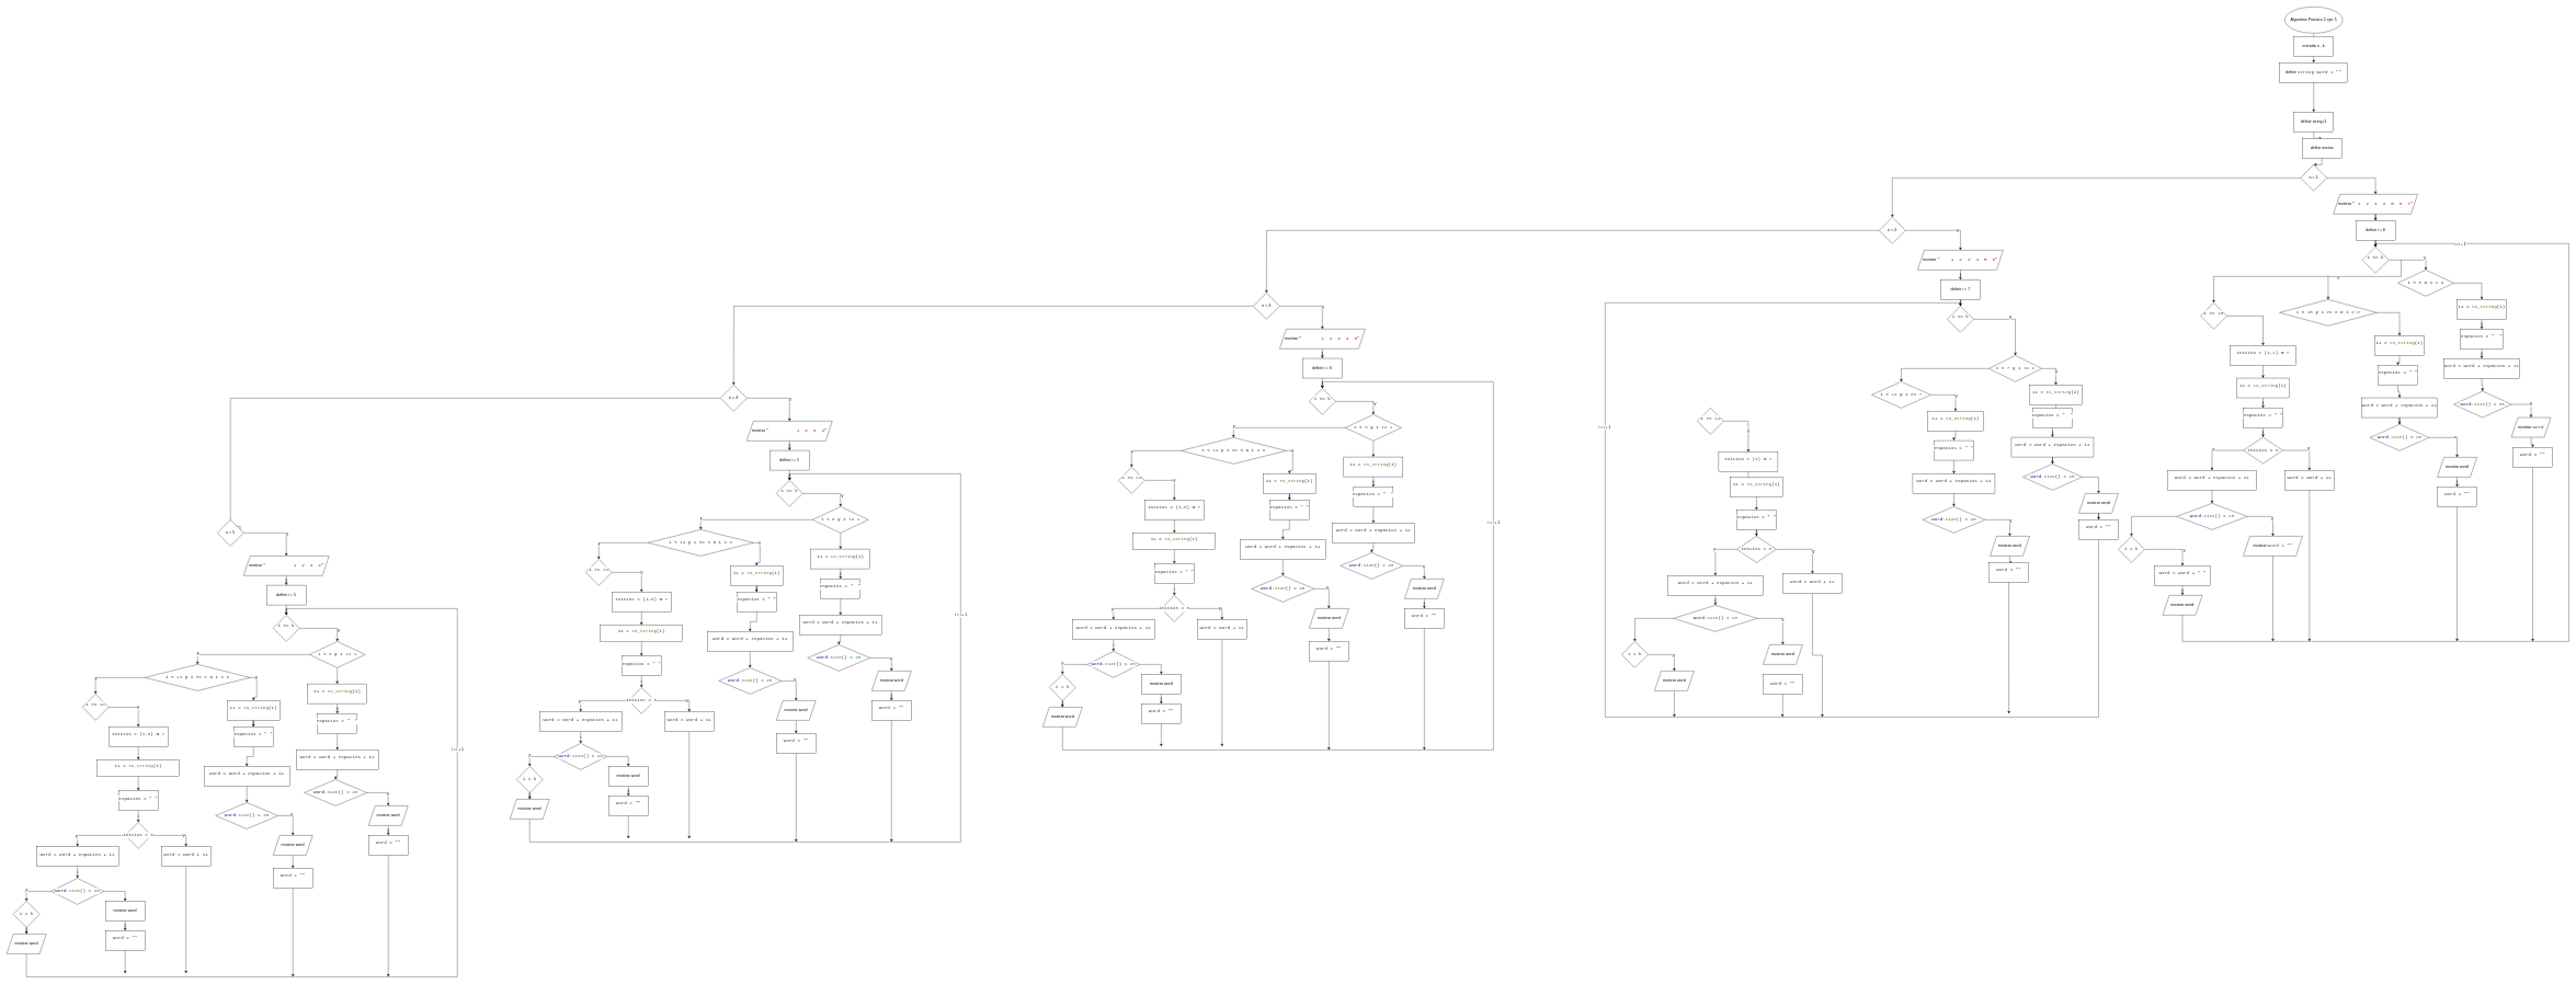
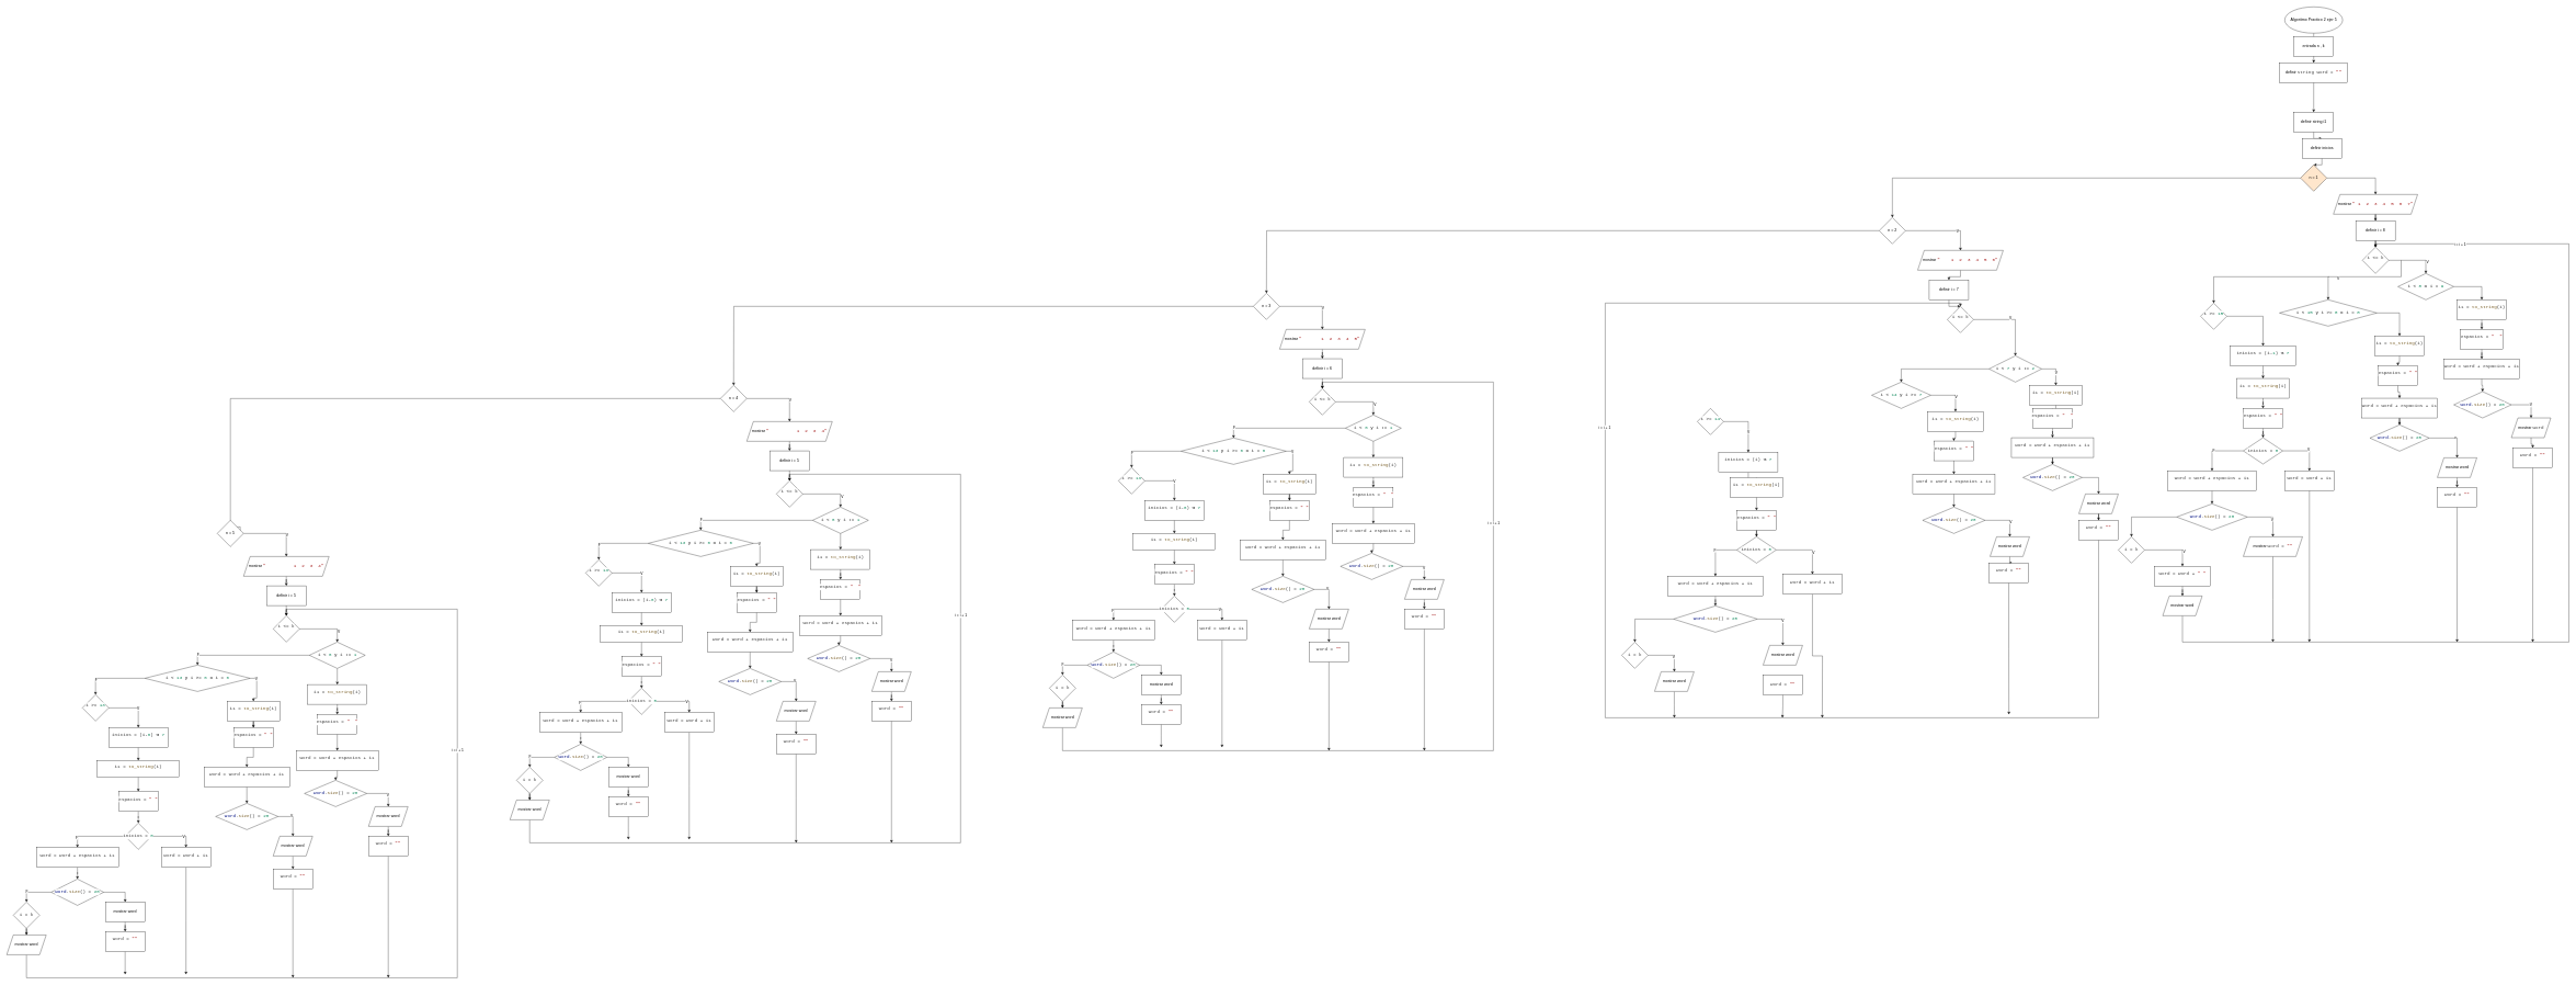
- <mxCell id="12" value="n = 1" style="rhombus;whiteSpace=wrap;html=1;" vertex="1" parent="1"><mxGeometry x="6994" y="500" width="80" height="80" as="geometry" /></mxCell>
+ <mxCell id="12" value="n = 1" style="rhombus;whiteSpace=wrap;html=1;fillColor=#ffe6cc;" vertex="1" parent="1"><mxGeometry x="6994" y="500" width="80" height="80" as="geometry" /></mxCell>
- <mxCell id="22" value="&lt;br&gt;&lt;div style=&quot;background-color: rgb(255, 255, 255); font-family: Consolas, &amp;quot;Courier New&amp;quot;, monospace; font-weight: normal; font-size: 14px; line-height: 19px; white-space: pre;&quot;&gt;&lt;div style=&quot;&quot;&gt;&lt;span style=&quot;color: rgb(59, 59, 59);&quot;&gt;i &lt;/span&gt;&lt;span style=&quot;color: rgb(0, 0, 0);&quot;&gt;&amp;lt;&lt;/span&gt;&lt;span style=&quot;color: rgb(59, 59, 59);&quot;&gt; &lt;/span&gt;&lt;span style=&quot;color: rgb(9, 134, 88);&quot;&gt;8&lt;/span&gt;&lt;span style=&quot;color: rgb(59, 59, 59);&quot;&gt; &lt;/span&gt;o&lt;span style=&quot;color: rgb(59, 59, 59);&quot;&gt; i &lt;/span&gt;&lt;span style=&quot;color: rgb(0, 0, 0);&quot;&gt;=&lt;/span&gt;&lt;span style=&quot;color: rgb(59, 59, 59);&quot;&gt; &lt;/span&gt;&lt;span style=&quot;color: rgb(9, 134, 88);&quot;&gt;9&lt;/span&gt;&lt;/div&gt;&lt;/div&gt;&lt;div&gt;&lt;br/&gt;&lt;/div&gt;" style="rhombus;whiteSpace=wrap;html=1;" vertex="1" parent="1"><mxGeometry x="7290" y="820" width="170" height="80" as="geometry" /></mxCell>
+ <mxCell id="22" value="&lt;br&gt;&lt;div style=&quot;background-color: rgb(255, 255, 255); font-family: Consolas, &amp;quot;Courier New&amp;quot;, monospace; font-weight: normal; font-size: 14px; line-height: 19px; white-space: pre;&quot;&gt;&lt;div style=&quot;&quot;&gt;&lt;span style=&quot;color: rgb(59, 59, 59);&quot;&gt;i &lt;/span&gt;&lt;span style=&quot;color: rgb(0, 0, 0);&quot;&gt;&amp;lt;&lt;/span&gt;&lt;span style=&quot;color: rgb(59, 59, 59);&quot;&gt; &lt;/span&gt;&lt;span style=&quot;color: rgb(9, 134, 88);&quot;&gt;8&lt;/span&gt;&lt;span style=&quot;color: rgb(59, 59, 59);&quot;&gt; &lt;/span&gt;o&lt;span style=&quot;color: rgb(59, 59, 59);&quot;&gt; i &lt;/span&gt;&lt;span style=&quot;color: rgb(0, 0, 0);&quot;&gt;=&lt;/span&gt;&lt;span style=&quot;color: rgb(59, 59, 59);&quot;&gt; &lt;/span&gt;&lt;span style=&quot;color: rgb(9, 134, 88);&quot;&gt;9&lt;/span&gt;&lt;/div&gt;&lt;/div&gt;&lt;div&gt;&lt;br/&gt;&lt;/div&gt;" style="rhombus;whiteSpace=wrap;html=1;" vertex="1" parent="1"><mxGeometry x="7290" y="830" width="170" height="80" as="geometry" /></mxCell>
- <mxCell id="92" value="definir i = 7" style="rounded=0;whiteSpace=wrap;html=1;" vertex="1" parent="1"><mxGeometry x="5900" y="850" width="120" height="60" as="geometry" /></mxCell>
+ <mxCell id="92" value="definir i = 7" style="rounded=0;whiteSpace=wrap;html=1;" vertex="1" parent="1"><mxGeometry x="5865" y="850" width="120" height="60" as="geometry" /></mxCell>
